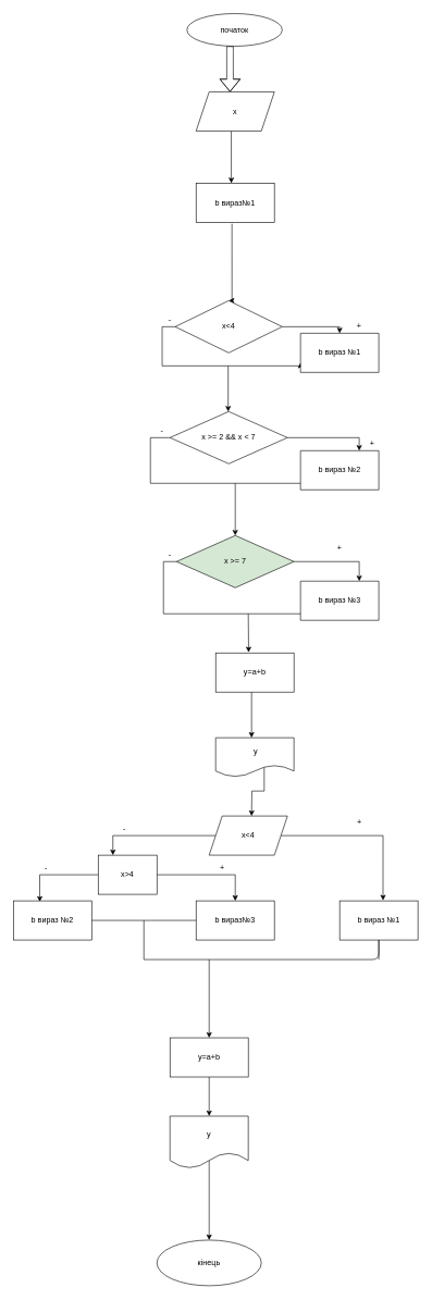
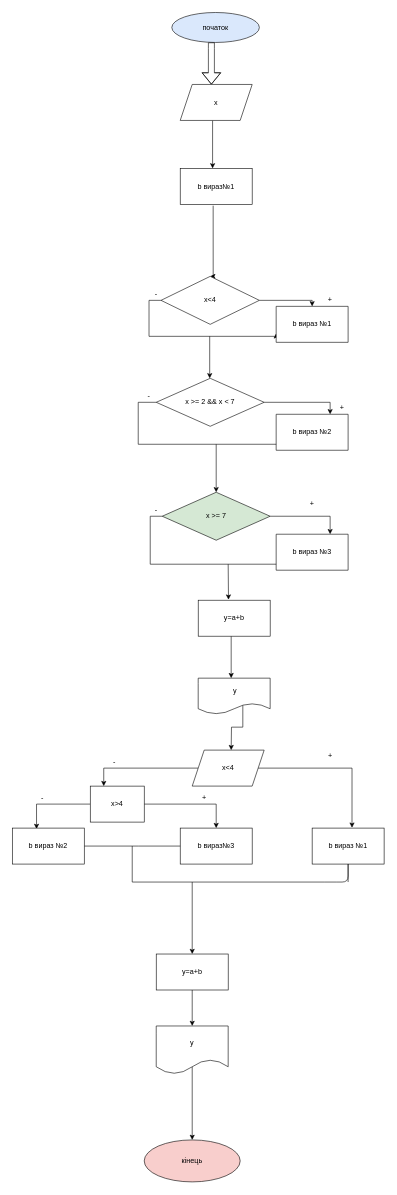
- <mxCell id="3" value="початок" style="ellipse;whiteSpace=wrap;html=1;" parent="1" vertex="1"><mxGeometry x="286" y="20" width="146" height="50" as="geometry" /></mxCell>
+ <mxCell id="3" value="початок" style="ellipse;whiteSpace=wrap;html=1;fillColor=#dae8fc;" parent="1" vertex="1"><mxGeometry x="286" y="20" width="146" height="50" as="geometry" /></mxCell>
- <mxCell id="51" value="кінець" style="ellipse;whiteSpace=wrap;html=1;" parent="1" vertex="1"><mxGeometry x="240" y="1900" width="160" height="70" as="geometry" /></mxCell>
+ <mxCell id="51" value="кінець" style="ellipse;whiteSpace=wrap;html=1;fillColor=#f8cecc;" parent="1" vertex="1"><mxGeometry x="240" y="1900" width="160" height="70" as="geometry" /></mxCell>
